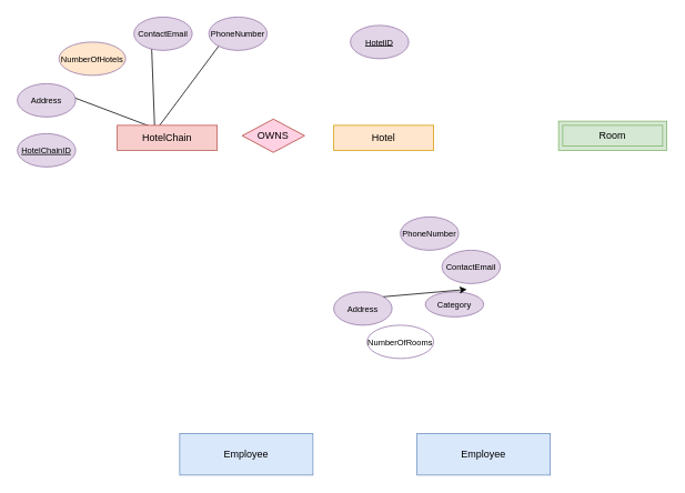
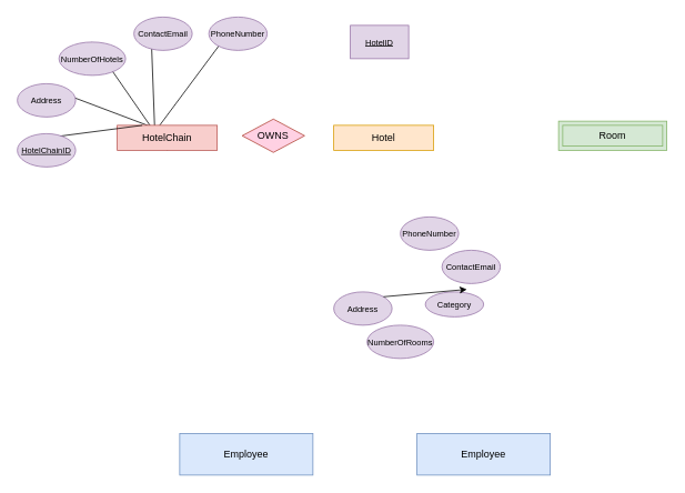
- <mxCell id="14" value="&lt;u&gt;&lt;font style=&quot;font-size: 10px;&quot;&gt;HotelID&lt;/font&gt;&lt;/u&gt;" style="ellipse;whiteSpace=wrap;html=1;fillColor=#e1d5e7;strokeColor=#9673a6;points=[[0,0,0,0,0],[0,0.5,0,0,0],[0,1,0,0,0],[0.5,0,0,0,0],[0.5,1,0,0,0],[1,0,0,0,0],[1,0.5,0,0,0],[1,1,0,0,0]];" vertex="1" parent="1"><mxGeometry x="420" y="30" width="70" height="40" as="geometry" /></mxCell>
+ <mxCell id="14" value="&lt;u&gt;&lt;font style=&quot;font-size: 10px;&quot;&gt;HotelID&lt;/font&gt;&lt;/u&gt;" style="whiteSpace=wrap;html=1;fillColor=#e1d5e7;strokeColor=#9673a6;points=[[0,0,0,0,0],[0,0.5,0,0,0],[0,1,0,0,0],[0.5,0,0,0,0],[0.5,1,0,0,0],[1,0,0,0,0],[1,0.5,0,0,0],[1,1,0,0,0]];rounded=0;" vertex="1" parent="1"><mxGeometry x="420" y="30" width="70" height="40" as="geometry" /></mxCell>
- <mxCell id="8" value="&lt;span style=&quot;font-size: 10px;&quot;&gt;NumberOfHotels&lt;br&gt;&lt;/span&gt;" style="ellipse;whiteSpace=wrap;html=1;fillColor=#ffe6cc;strokeColor=#9673a6;" vertex="1" parent="1"><mxGeometry x="70" y="50" width="80" height="40" as="geometry" /></mxCell>
+ <mxCell id="8" value="&lt;span style=&quot;font-size: 10px;&quot;&gt;NumberOfHotels&lt;br&gt;&lt;/span&gt;" style="ellipse;whiteSpace=wrap;html=1;fillColor=#e1d5e7;strokeColor=#9673a6;" vertex="1" parent="1"><mxGeometry x="70" y="50" width="80" height="40" as="geometry" /></mxCell>
+ <mxCell id="5" style="edgeStyle=none;orthogonalLoop=1;jettySize=auto;html=1;exitX=0.5;exitY=1;exitDx=0;exitDy=0;exitPerimeter=0;entryX=0.5;entryY=0;entryDx=0;entryDy=0;endArrow=none;endFill=0;" edge="1" parent="1" source="6" target="8"><mxGeometry relative="1" as="geometry" /></mxCell>
+ <mxCell id="11" style="edgeStyle=none;orthogonalLoop=1;jettySize=auto;html=1;exitX=0.25;exitY=0;exitDx=0;exitDy=0;exitPerimeter=0;endArrow=none;endFill=0;entryX=0.721;entryY=0.077;entryDx=0;entryDy=0;entryPerimeter=0;" edge="1" parent="1" source="6" target="12"><mxGeometry relative="1" as="geometry"><mxPoint x="140" y="300" as="targetPoint" /></mxGeometry></mxCell>
- <mxCell id="15" value="&lt;span style=&quot;font-size: 10px;&quot;&gt;NumberOfRooms&lt;br&gt;&lt;/span&gt;" style="ellipse;whiteSpace=wrap;html=1;fillColor=#ffffff;strokeColor=#9673a6;" vertex="1" parent="1"><mxGeometry x="440" y="390" width="80" height="40" as="geometry" /></mxCell>
+ <mxCell id="15" value="&lt;span style=&quot;font-size: 10px;&quot;&gt;NumberOfRooms&lt;br&gt;&lt;/span&gt;" style="ellipse;whiteSpace=wrap;html=1;fillColor=#e1d5e7;strokeColor=#9673a6;" vertex="1" parent="1"><mxGeometry x="440" y="390" width="80" height="40" as="geometry" /></mxCell>
